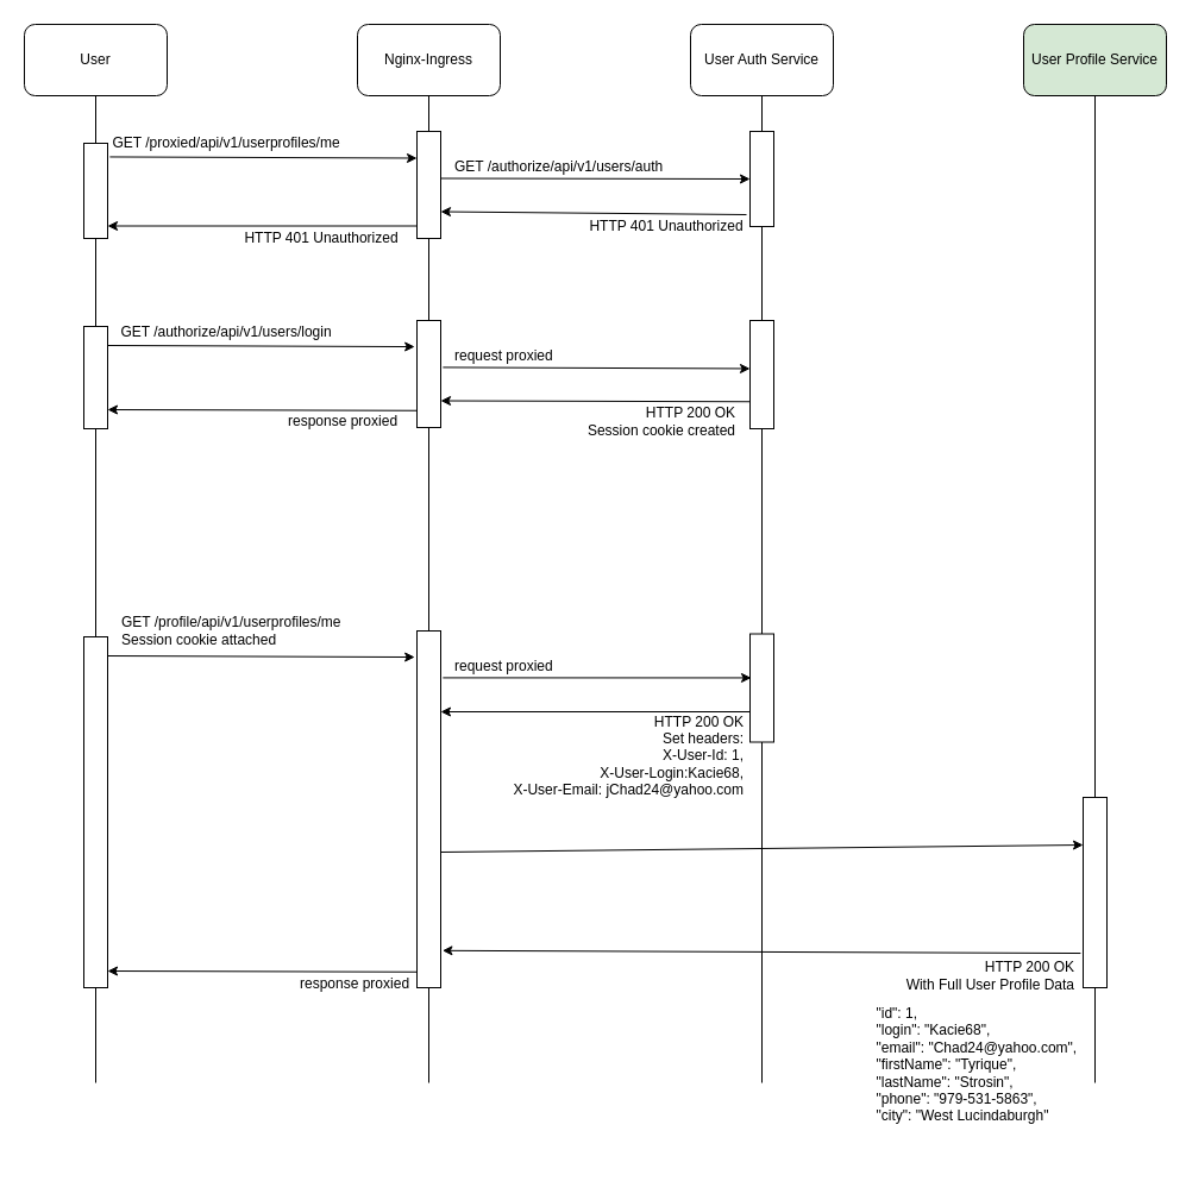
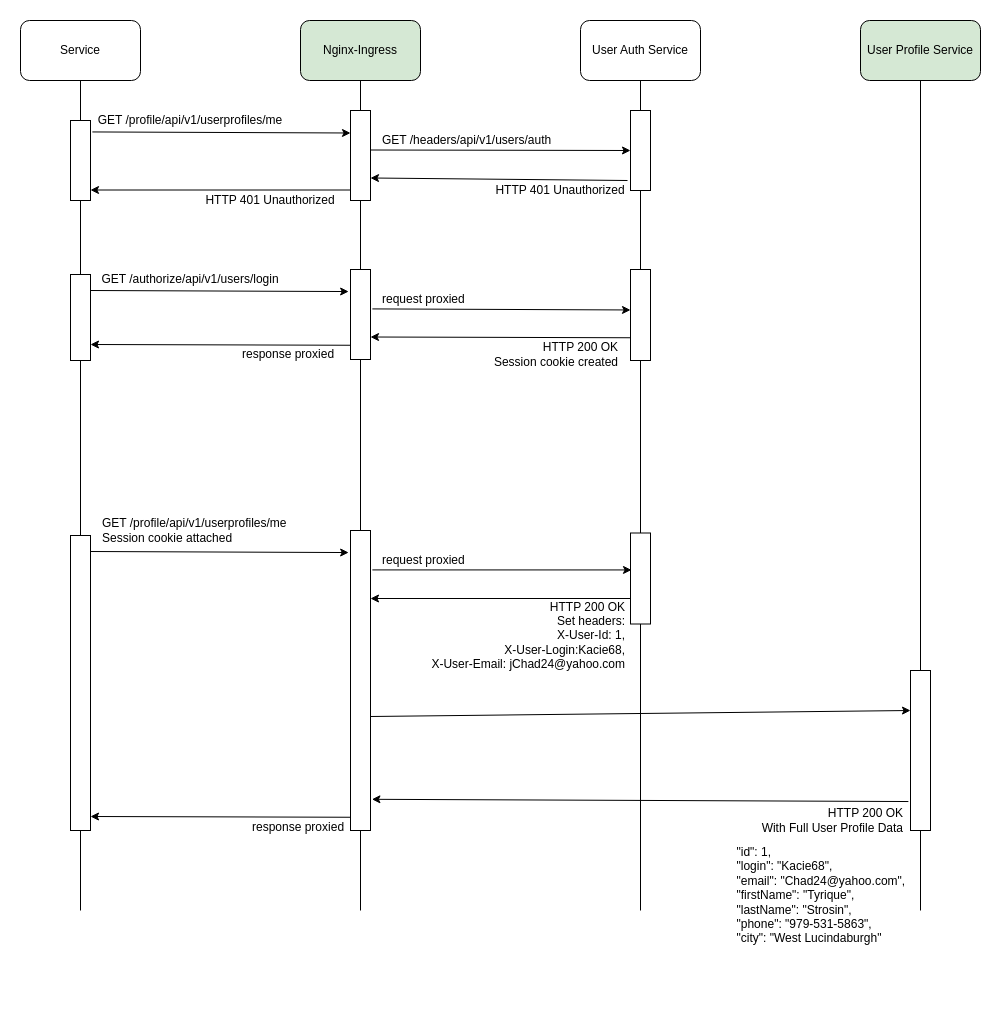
- <mxCell id="2" value="User" style="rounded=1;whiteSpace=wrap;html=1;" parent="1" vertex="1"><mxGeometry x="20" y="20" width="120" height="60" as="geometry" /></mxCell>
+ <mxCell id="2" value="Service" style="rounded=1;whiteSpace=wrap;html=1;" parent="1" vertex="1"><mxGeometry x="20" y="20" width="120" height="60" as="geometry" /></mxCell>
- <mxCell id="4" value="Nginx-Ingress" style="rounded=1;whiteSpace=wrap;html=1;" parent="1" vertex="1"><mxGeometry x="300" y="20" width="120" height="60" as="geometry" /></mxCell>
+ <mxCell id="4" value="Nginx-Ingress" style="rounded=1;whiteSpace=wrap;html=1;fillColor=#d5e8d4;" parent="1" vertex="1"><mxGeometry x="300" y="20" width="120" height="60" as="geometry" /></mxCell>
- <mxCell id="9" value="GET /proxied/api/v1/userprofiles/me" style="text;html=1;strokeColor=none;fillColor=none;align=center;verticalAlign=middle;whiteSpace=wrap;rounded=0;" parent="1" vertex="1"><mxGeometry x="70" y="110" width="240" height="20" as="geometry" /></mxCell>
+ <mxCell id="9" value="GET /profile/api/v1/userprofiles/me" style="text;html=1;strokeColor=none;fillColor=none;align=center;verticalAlign=middle;whiteSpace=wrap;rounded=0;" parent="1" vertex="1"><mxGeometry x="70" y="110" width="240" height="20" as="geometry" /></mxCell>
- <mxCell id="42" value="&lt;span style=&quot;text-align: center&quot;&gt;GET /authorize/api/v1/users/auth&lt;/span&gt;" style="text;html=1;strokeColor=none;fillColor=none;align=left;verticalAlign=middle;whiteSpace=wrap;rounded=0;" parent="1" vertex="1"><mxGeometry x="380" y="130" width="240" height="20" as="geometry" /></mxCell>
+ <mxCell id="42" value="&lt;span style=&quot;text-align: center&quot;&gt;GET /headers/api/v1/users/auth&lt;/span&gt;" style="text;html=1;strokeColor=none;fillColor=none;align=left;verticalAlign=middle;whiteSpace=wrap;rounded=0;" parent="1" vertex="1"><mxGeometry x="380" y="130" width="240" height="20" as="geometry" /></mxCell>
